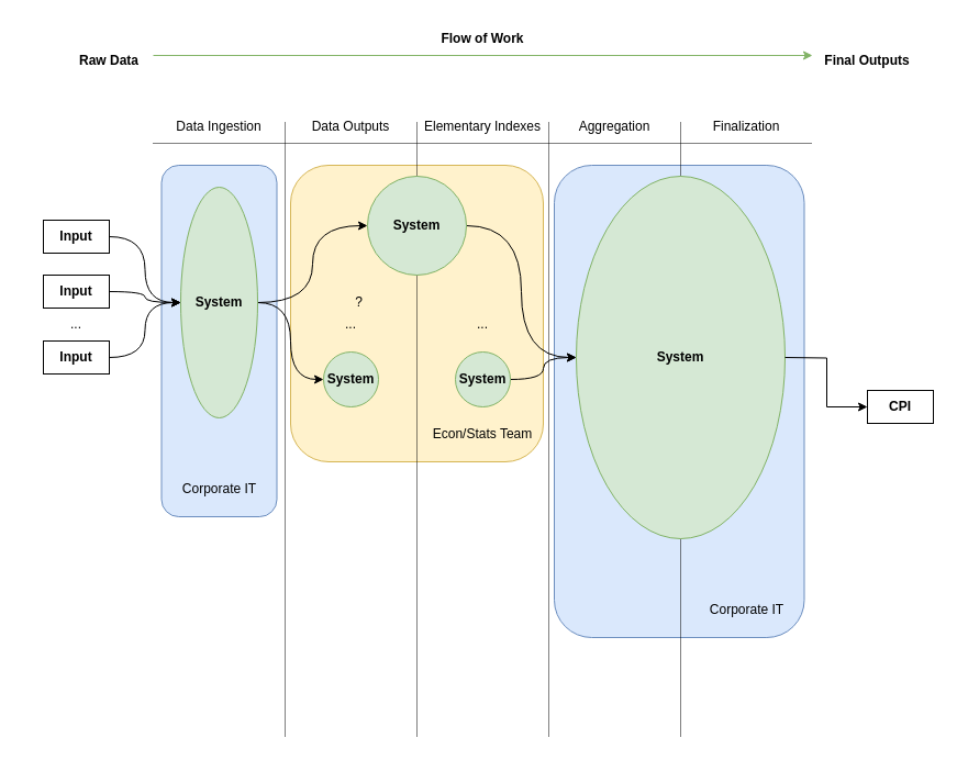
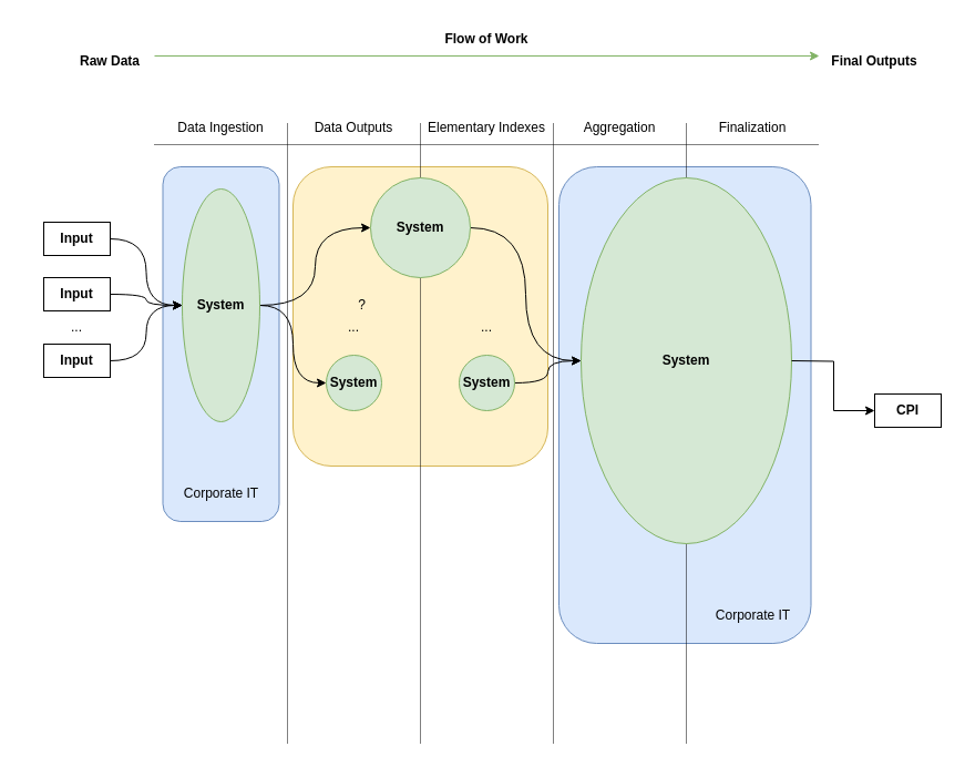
- <mxCell id="29" value="Econ/Stats Team" style="text;html=1;align=center;verticalAlign=middle;whiteSpace=wrap;rounded=0;" parent="1" vertex="1"><mxGeometry x="390.25" y="380" width="97.5" height="30" as="geometry" /></mxCell>
